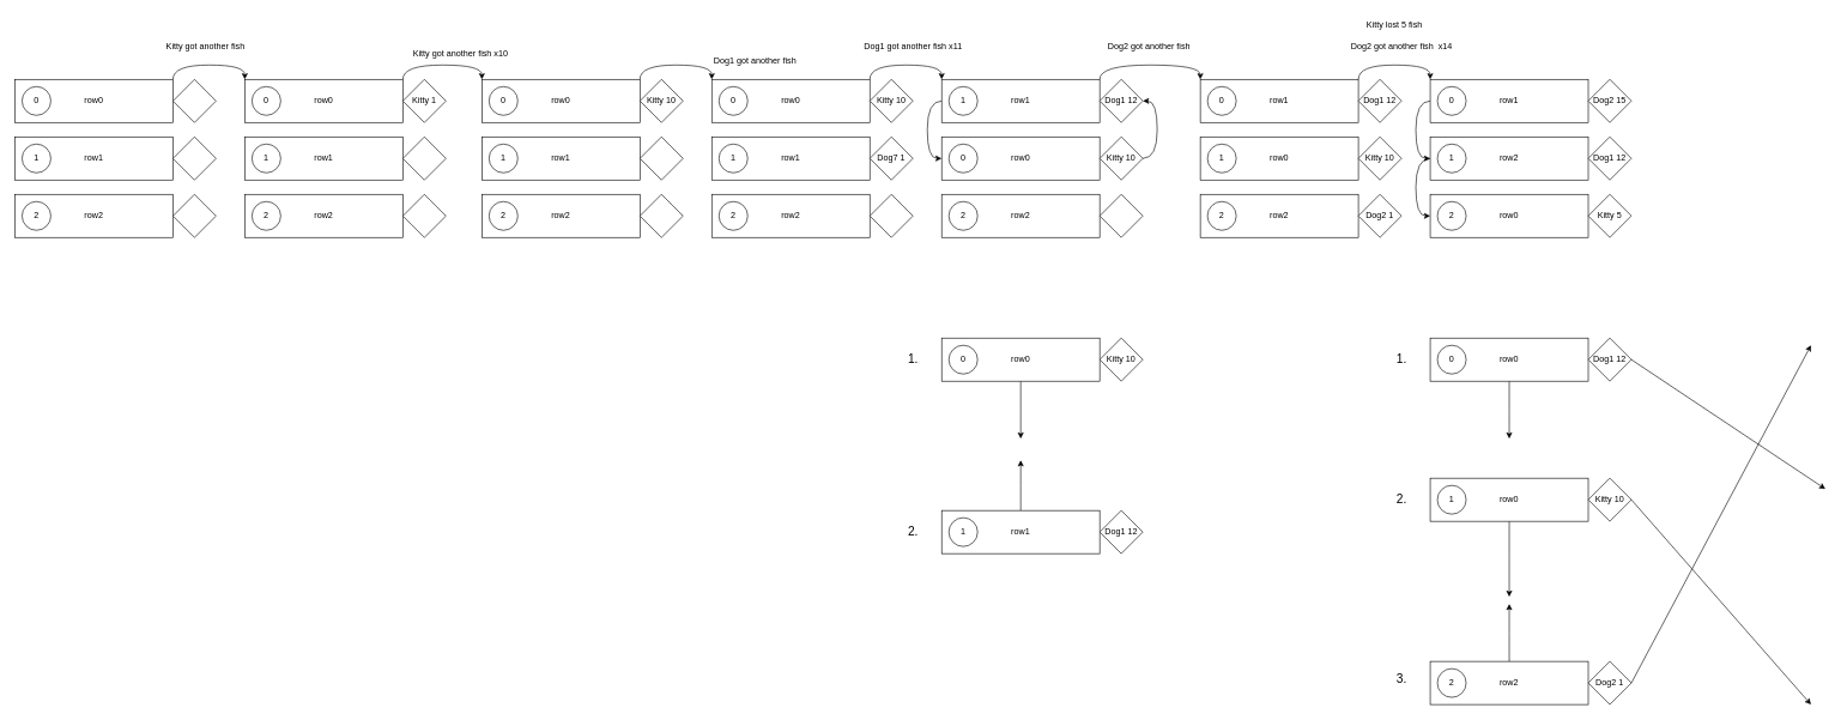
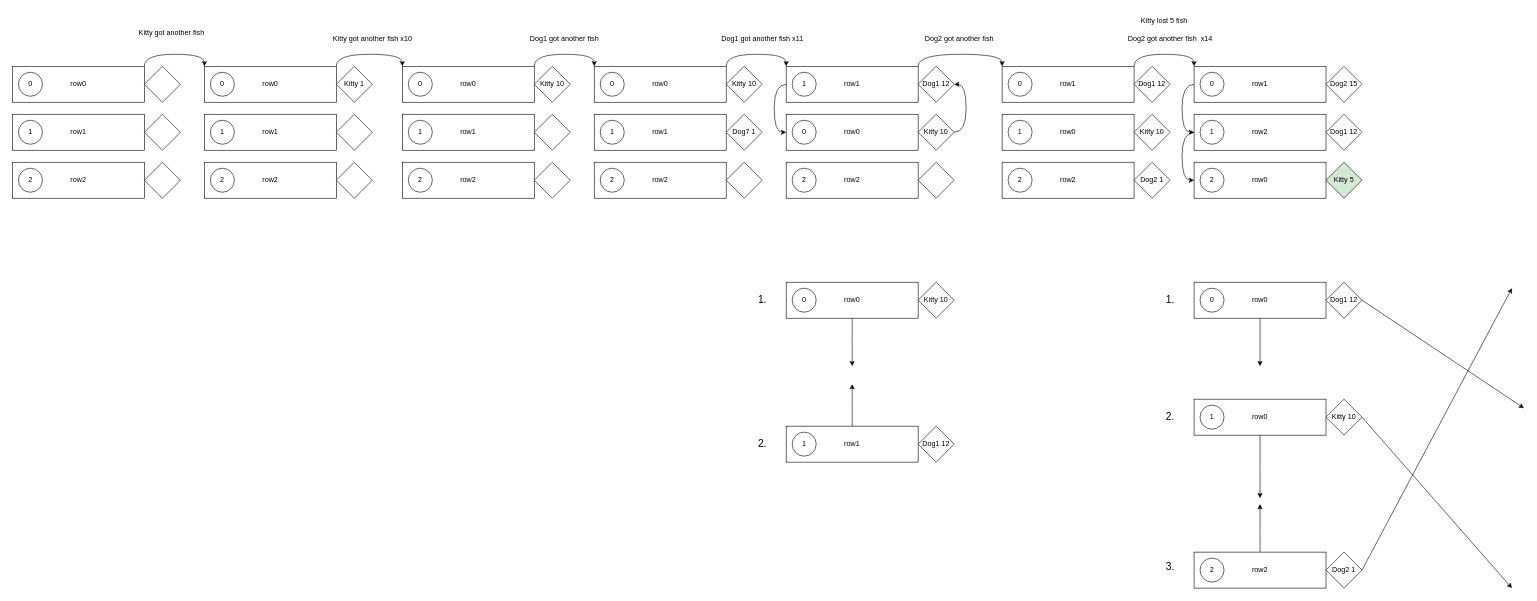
- <mxCell id="22" value="Kitty got another fish" style="text;html=1;align=center;verticalAlign=middle;resizable=0;points=[];autosize=1;strokeColor=none;fillColor=none;" parent="1" vertex="1"><mxGeometry x="220" y="50" width="130" height="30" as="geometry" /></mxCell>
+ <mxCell id="22" value="Kitty got another fish" style="text;html=1;align=center;verticalAlign=middle;resizable=0;points=[];autosize=1;strokeColor=none;fillColor=none;" parent="1" vertex="1"><mxGeometry x="220" y="40" width="130" height="30" as="geometry" /></mxCell>
- <mxCell id="33" value="Kitty got another fish x10" style="text;html=1;align=center;verticalAlign=middle;resizable=0;points=[];autosize=1;strokeColor=none;fillColor=none;" parent="1" vertex="1"><mxGeometry x="560" y="60" width="160" height="30" as="geometry" /></mxCell>
+ <mxCell id="33" value="Kitty got another fish x10" style="text;html=1;align=center;verticalAlign=middle;resizable=0;points=[];autosize=1;strokeColor=none;fillColor=none;" parent="1" vertex="1"><mxGeometry x="540" y="50" width="160" height="30" as="geometry" /></mxCell>
- <mxCell id="44" value="Dog1 got another fish" style="text;html=1;align=center;verticalAlign=middle;resizable=0;points=[];autosize=1;strokeColor=none;fillColor=none;" parent="1" vertex="1"><mxGeometry x="980" y="70" width="140" height="30" as="geometry" /></mxCell>
+ <mxCell id="44" value="Dog1 got another fish" style="text;html=1;align=center;verticalAlign=middle;resizable=0;points=[];autosize=1;strokeColor=none;fillColor=none;" parent="1" vertex="1"><mxGeometry x="870" y="50" width="140" height="30" as="geometry" /></mxCell>
- <mxCell id="87" value="Kitty 5" style="rhombus;whiteSpace=wrap;html=1;" vertex="1" parent="1"><mxGeometry x="2210" y="270" width="60" height="60" as="geometry" /></mxCell>
+ <mxCell id="87" value="Kitty 5" style="rhombus;whiteSpace=wrap;html=1;fillColor=#d5e8d4;" vertex="1" parent="1"><mxGeometry x="2210" y="270" width="60" height="60" as="geometry" /></mxCell>
